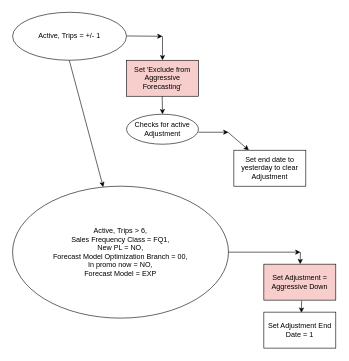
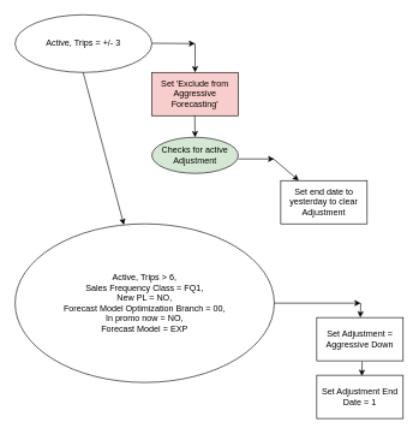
- <mxCell id="4" value="Active, Trips = +/- 1" style="ellipse;whiteSpace=wrap;html=1;" vertex="1" parent="1"><mxGeometry x="20" y="20" width="190" height="80" as="geometry" /></mxCell>
+ <mxCell id="4" value="Active, Trips = +/- 3" style="ellipse;whiteSpace=wrap;html=1;" vertex="1" parent="1"><mxGeometry x="20" y="20" width="190" height="80" as="geometry" /></mxCell>
- <mxCell id="7" value="Checks for active Adjustment" style="ellipse;whiteSpace=wrap;html=1;" vertex="1" parent="1"><mxGeometry x="210" y="190" width="120" height="50" as="geometry" /></mxCell>
+ <mxCell id="7" value="Checks for active Adjustment" style="ellipse;whiteSpace=wrap;html=1;fillColor=#d5e8d4;" vertex="1" parent="1"><mxGeometry x="210" y="190" width="120" height="50" as="geometry" /></mxCell>
- <mxCell id="15" value="Set Adjustment = Aggressive Down" style="rounded=0;whiteSpace=wrap;html=1;fillColor=#f8cecc;" vertex="1" parent="1"><mxGeometry x="439" y="440" width="120" height="60" as="geometry" /></mxCell>
+ <mxCell id="15" value="Set Adjustment = Aggressive Down" style="rounded=0;whiteSpace=wrap;html=1;" vertex="1" parent="1"><mxGeometry x="439" y="440" width="120" height="60" as="geometry" /></mxCell>
